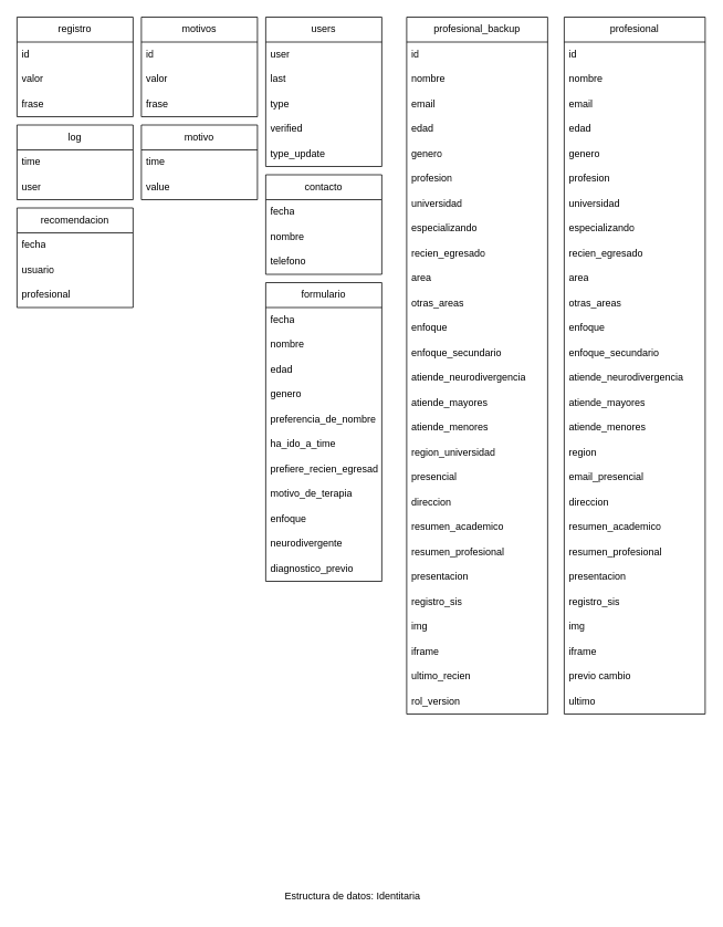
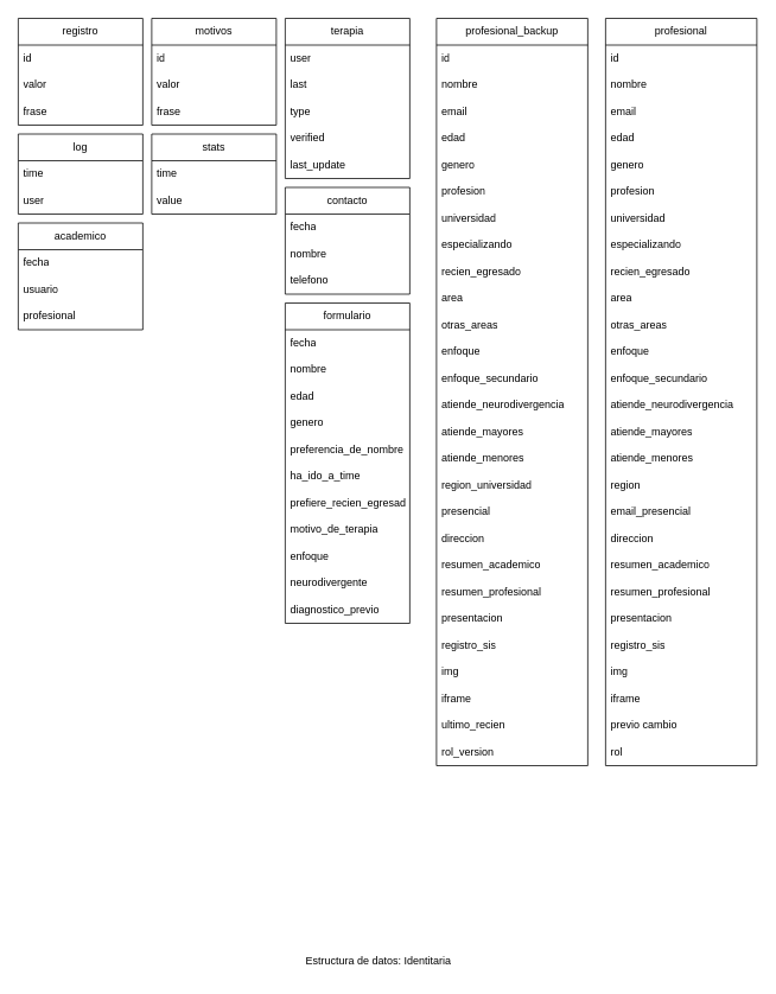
- <mxCell id="10" value="users" style="swimlane;fontStyle=0;childLayout=stackLayout;horizontal=1;startSize=30;horizontalStack=0;resizeParent=1;resizeParentMax=0;resizeLast=0;collapsible=1;marginBottom=0;whiteSpace=wrap;html=1;" parent="1" vertex="1"><mxGeometry x="320" y="20" width="140" height="180" as="geometry" /></mxCell>
+ <mxCell id="10" value="terapia" style="swimlane;fontStyle=0;childLayout=stackLayout;horizontal=1;startSize=30;horizontalStack=0;resizeParent=1;resizeParentMax=0;resizeLast=0;collapsible=1;marginBottom=0;whiteSpace=wrap;html=1;" parent="1" vertex="1"><mxGeometry x="320" y="20" width="140" height="180" as="geometry" /></mxCell>
- <mxCell id="75" value="motivo" style="swimlane;fontStyle=0;childLayout=stackLayout;horizontal=1;startSize=30;horizontalStack=0;resizeParent=1;resizeParentMax=0;resizeLast=0;collapsible=1;marginBottom=0;whiteSpace=wrap;html=1;" parent="1" vertex="1"><mxGeometry x="170" y="150" width="140" height="90" as="geometry" /></mxCell>
+ <mxCell id="75" value="stats" style="swimlane;fontStyle=0;childLayout=stackLayout;horizontal=1;startSize=30;horizontalStack=0;resizeParent=1;resizeParentMax=0;resizeLast=0;collapsible=1;marginBottom=0;whiteSpace=wrap;html=1;" parent="1" vertex="1"><mxGeometry x="170" y="150" width="140" height="90" as="geometry" /></mxCell>
- <mxCell id="15" value="type_update" style="text;strokeColor=none;fillColor=none;align=left;verticalAlign=middle;spacingLeft=4;spacingRight=4;overflow=hidden;points=[[0,0.5],[1,0.5]];portConstraint=eastwest;rotatable=0;whiteSpace=wrap;html=1;" parent="10" vertex="1"><mxGeometry y="150" width="140" height="30" as="geometry" /></mxCell>
+ <mxCell id="15" value="last_update" style="text;strokeColor=none;fillColor=none;align=left;verticalAlign=middle;spacingLeft=4;spacingRight=4;overflow=hidden;points=[[0,0.5],[1,0.5]];portConstraint=eastwest;rotatable=0;whiteSpace=wrap;html=1;" parent="10" vertex="1"><mxGeometry y="150" width="140" height="30" as="geometry" /></mxCell>
- <mxCell id="82" value="recomendacion" style="swimlane;fontStyle=0;childLayout=stackLayout;horizontal=1;startSize=30;horizontalStack=0;resizeParent=1;resizeParentMax=0;resizeLast=0;collapsible=1;marginBottom=0;whiteSpace=wrap;html=1;" parent="1" vertex="1"><mxGeometry x="20" y="250" width="140" height="120" as="geometry" /></mxCell>
+ <mxCell id="82" value="academico" style="swimlane;fontStyle=0;childLayout=stackLayout;horizontal=1;startSize=30;horizontalStack=0;resizeParent=1;resizeParentMax=0;resizeLast=0;collapsible=1;marginBottom=0;whiteSpace=wrap;html=1;" parent="1" vertex="1"><mxGeometry x="20" y="250" width="140" height="120" as="geometry" /></mxCell>
- <mxCell id="43" value="ultimo" style="text;strokeColor=none;fillColor=none;align=left;verticalAlign=middle;spacingLeft=4;spacingRight=4;overflow=hidden;points=[[0,0.5],[1,0.5]];portConstraint=eastwest;rotatable=0;whiteSpace=wrap;html=1;" parent="16" vertex="1"><mxGeometry y="810" width="170" height="30" as="geometry" /></mxCell>
+ <mxCell id="43" value="rol" style="text;strokeColor=none;fillColor=none;align=left;verticalAlign=middle;spacingLeft=4;spacingRight=4;overflow=hidden;points=[[0,0.5],[1,0.5]];portConstraint=eastwest;rotatable=0;whiteSpace=wrap;html=1;" parent="16" vertex="1"><mxGeometry y="810" width="170" height="30" as="geometry" /></mxCell>
